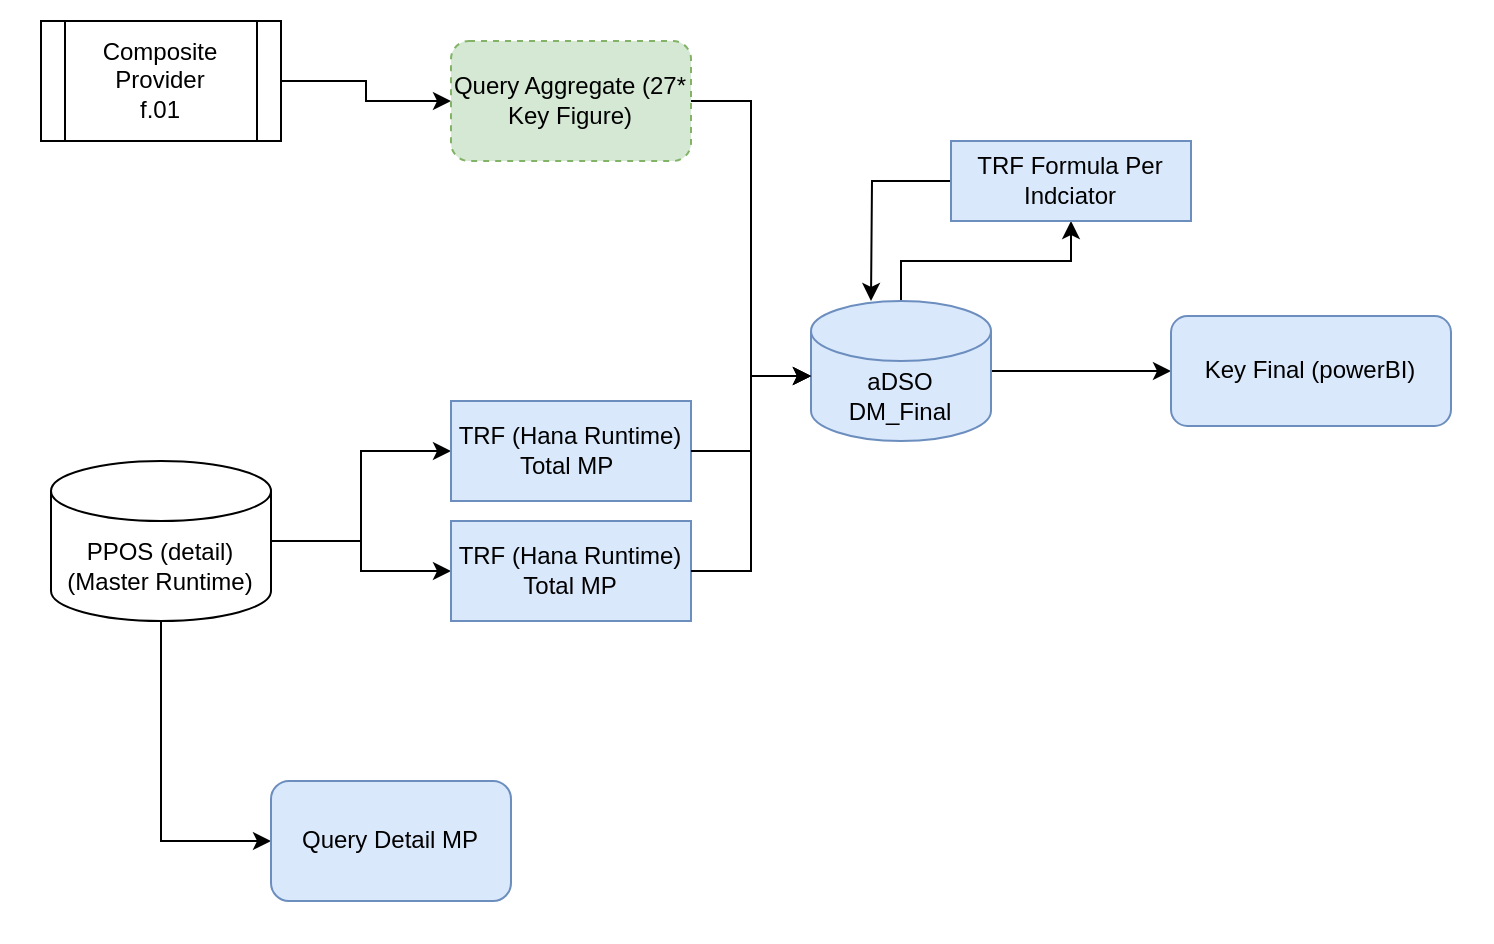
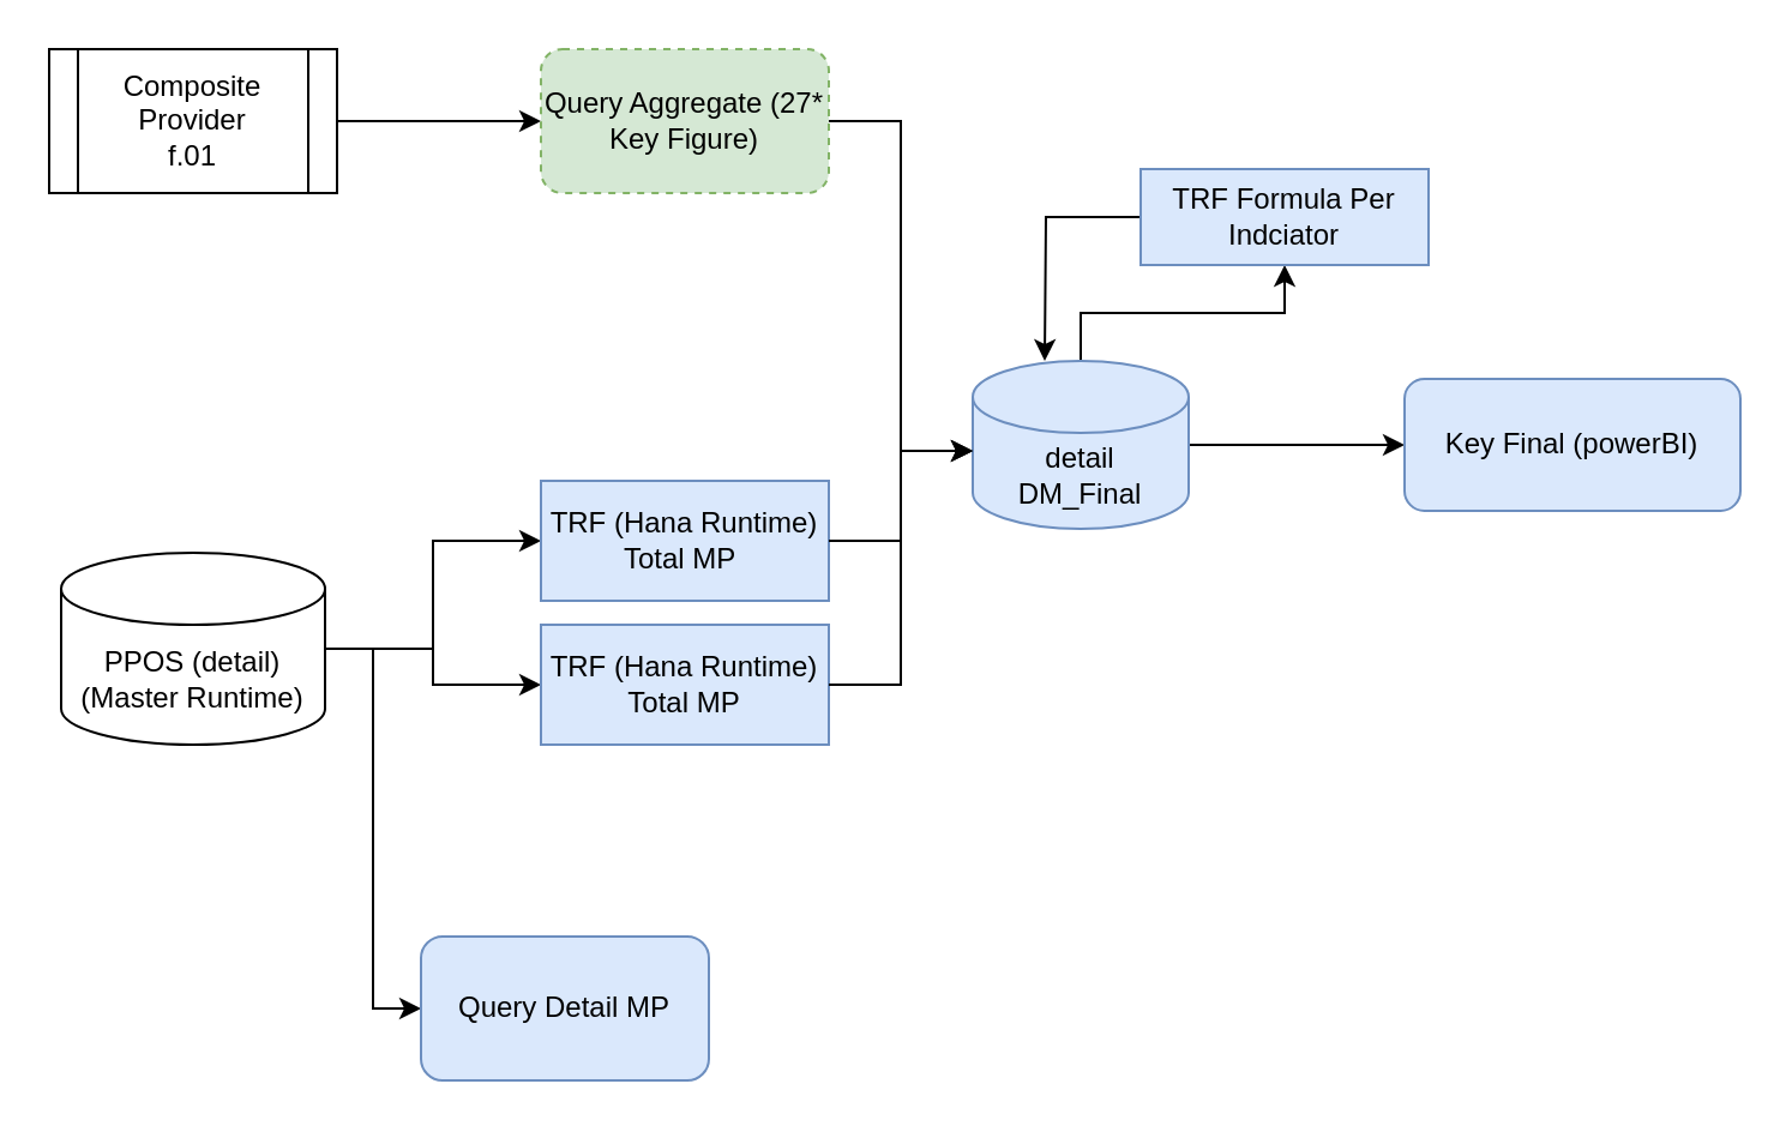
- <mxCell id="3" value="Composite Provider&lt;div&gt;f.01&lt;/div&gt;" style="shape=process;whiteSpace=wrap;html=1;backgroundOutline=1;" vertex="1" parent="1"><mxGeometry x="20" y="10" width="120" height="60" as="geometry" /></mxCell>
+ <mxCell id="3" value="Composite Provider&lt;div&gt;f.01&lt;/div&gt;" style="shape=process;whiteSpace=wrap;html=1;backgroundOutline=1;" vertex="1" parent="1"><mxGeometry x="20" y="20" width="120" height="60" as="geometry" /></mxCell>
- <mxCell id="10" value="aDSO&lt;br&gt;DM_Final" style="shape=cylinder3;whiteSpace=wrap;html=1;boundedLbl=1;backgroundOutline=1;size=15;fillColor=#dae8fc;strokeColor=#6c8ebf;" vertex="1" parent="1"><mxGeometry x="405" y="150" width="90" height="70" as="geometry" /></mxCell>
+ <mxCell id="10" value="detail&lt;br&gt;DM_Final" style="shape=cylinder3;whiteSpace=wrap;html=1;boundedLbl=1;backgroundOutline=1;size=15;fillColor=#dae8fc;strokeColor=#6c8ebf;" vertex="1" parent="1"><mxGeometry x="405" y="150" width="90" height="70" as="geometry" /></mxCell>
- <mxCell id="16" value="Query Detail MP" style="rounded=1;whiteSpace=wrap;html=1;fillColor=#dae8fc;strokeColor=#6c8ebf;" vertex="1" parent="1"><mxGeometry x="135" y="390" width="120" height="60" as="geometry" /></mxCell>
+ <mxCell id="16" value="Query Detail MP" style="rounded=1;whiteSpace=wrap;html=1;fillColor=#dae8fc;strokeColor=#6c8ebf;" vertex="1" parent="1"><mxGeometry x="175" y="390" width="120" height="60" as="geometry" /></mxCell>
